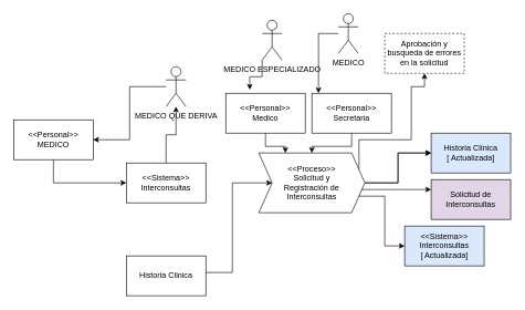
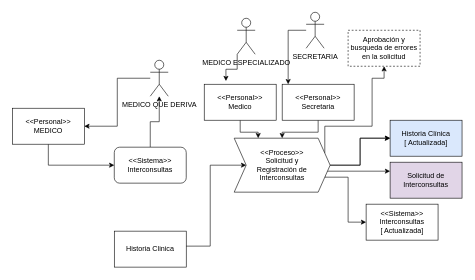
- <mxCell id="27" value="MEDICO&lt;br&gt;" style="shape=umlActor;verticalLabelPosition=bottom;verticalAlign=top;html=1;outlineConnect=0;" vertex="1" parent="1"><mxGeometry x="510" y="20" width="30" height="60" as="geometry" /></mxCell>
+ <mxCell id="27" value="SECRETARIA&lt;br&gt;" style="shape=umlActor;verticalLabelPosition=bottom;verticalAlign=top;html=1;outlineConnect=0;" vertex="1" parent="1"><mxGeometry x="510" y="20" width="30" height="60" as="geometry" /></mxCell>
- <mxCell id="9" value="&amp;lt;&amp;lt;Sistema&amp;gt;&amp;gt;&lt;br&gt;Interconsultas" style="whiteSpace=wrap;html=1;" vertex="1" parent="1"><mxGeometry x="190" y="245" width="120" height="60" as="geometry" /></mxCell>
+ <mxCell id="9" value="&amp;lt;&amp;lt;Sistema&amp;gt;&amp;gt;&lt;br&gt;Interconsultas" style="whiteSpace=wrap;html=1;rounded=1;" vertex="1" parent="1"><mxGeometry x="190" y="245" width="120" height="60" as="geometry" /></mxCell>
- <mxCell id="25" value="&amp;lt;&amp;lt;Sistema&amp;gt;&amp;gt; Interconsultas&lt;br&gt;[ Actualizada]" style="whiteSpace=wrap;html=1;fillColor=#dae8fc;" vertex="1" parent="1"><mxGeometry x="610" y="340" width="120" height="60" as="geometry" /></mxCell>
+ <mxCell id="25" value="&amp;lt;&amp;lt;Sistema&amp;gt;&amp;gt; Interconsultas&lt;br&gt;[ Actualizada]" style="whiteSpace=wrap;html=1;" vertex="1" parent="1"><mxGeometry x="610" y="340" width="120" height="60" as="geometry" /></mxCell>
